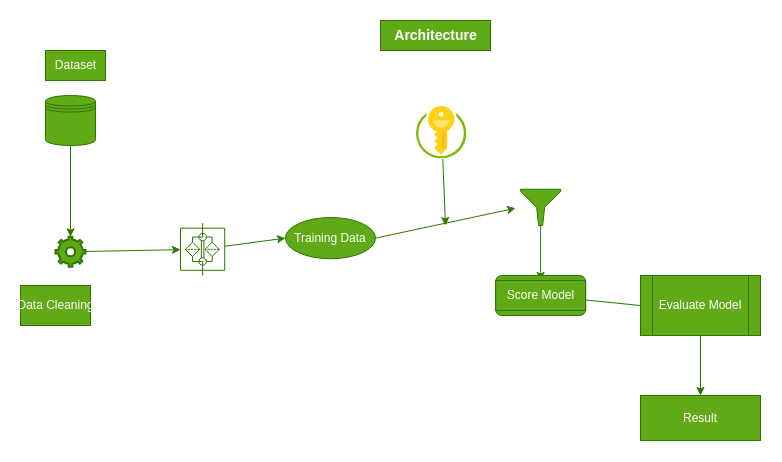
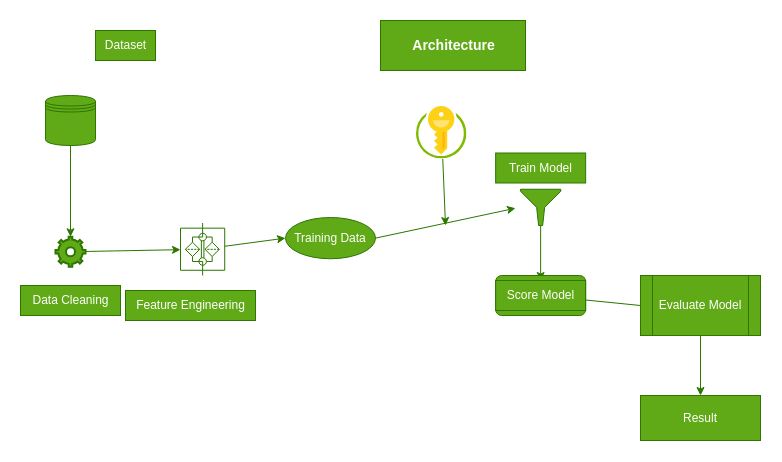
- <mxCell id="24" value="&lt;font style=&quot;font-size: 14px;&quot;&gt;&lt;b&gt;Architecture&lt;/b&gt;&lt;/font&gt;" style="text;html=1;align=center;verticalAlign=middle;resizable=0;points=[];autosize=1;labelBackgroundColor=none;fillColor=#60a917;fontColor=#ffffff;strokeColor=#2D7600;" parent="1" vertex="1"><mxGeometry x="380" y="20" width="110" height="30" as="geometry" /></mxCell>
+ <mxCell id="24" value="&lt;font style=&quot;font-size: 14px;&quot;&gt;&lt;b&gt;Architecture&lt;/b&gt;&lt;/font&gt;" style="text;html=1;align=center;verticalAlign=middle;resizable=0;points=[];autosize=1;labelBackgroundColor=none;fillColor=#60a917;fontColor=#ffffff;strokeColor=#2D7600;" parent="1" vertex="1"><mxGeometry x="380" y="20" width="145" height="50" as="geometry" /></mxCell>
- <mxCell id="16" value="Dataset" style="text;html=1;align=center;verticalAlign=middle;resizable=0;points=[];autosize=1;labelBackgroundColor=none;fillColor=#60a917;fontColor=#ffffff;strokeColor=#2D7600;" parent="1" vertex="1"><mxGeometry x="45" y="50" width="60" height="30" as="geometry" /></mxCell>
+ <mxCell id="16" value="Dataset" style="text;html=1;align=center;verticalAlign=middle;resizable=0;points=[];autosize=1;labelBackgroundColor=none;fillColor=#60a917;fontColor=#ffffff;strokeColor=#2D7600;" parent="1" vertex="1"><mxGeometry x="95" y="30" width="60" height="30" as="geometry" /></mxCell>
+ <mxCell id="21" value="Train Model&lt;br&gt;" style="text;html=1;align=center;verticalAlign=middle;resizable=0;points=[];autosize=1;labelBackgroundColor=none;fillColor=#60a917;fontColor=#ffffff;strokeColor=#2D7600;" parent="1" vertex="1"><mxGeometry x="495.14" y="152.5" width="90" height="30" as="geometry" /></mxCell>
- <mxCell id="17" value="Data Cleaning" style="text;html=1;align=center;verticalAlign=middle;resizable=0;points=[];autosize=1;labelBackgroundColor=none;fillColor=#60a917;fontColor=#ffffff;strokeColor=#2D7600;" parent="1" vertex="1"><mxGeometry x="20" y="285" width="70" height="40" as="geometry" /></mxCell>
+ <mxCell id="17" value="Data Cleaning" style="text;html=1;align=center;verticalAlign=middle;resizable=0;points=[];autosize=1;labelBackgroundColor=none;fillColor=#60a917;fontColor=#ffffff;strokeColor=#2D7600;" parent="1" vertex="1"><mxGeometry x="20" y="285" width="100" height="30" as="geometry" /></mxCell>
+ <mxCell id="18" value="Feature Engineering&lt;br&gt;" style="text;html=1;align=center;verticalAlign=middle;resizable=0;points=[];autosize=1;labelBackgroundColor=none;fillColor=#60a917;fontColor=#ffffff;strokeColor=#2D7600;" parent="1" vertex="1"><mxGeometry x="125" y="290" width="130" height="30" as="geometry" /></mxCell>
